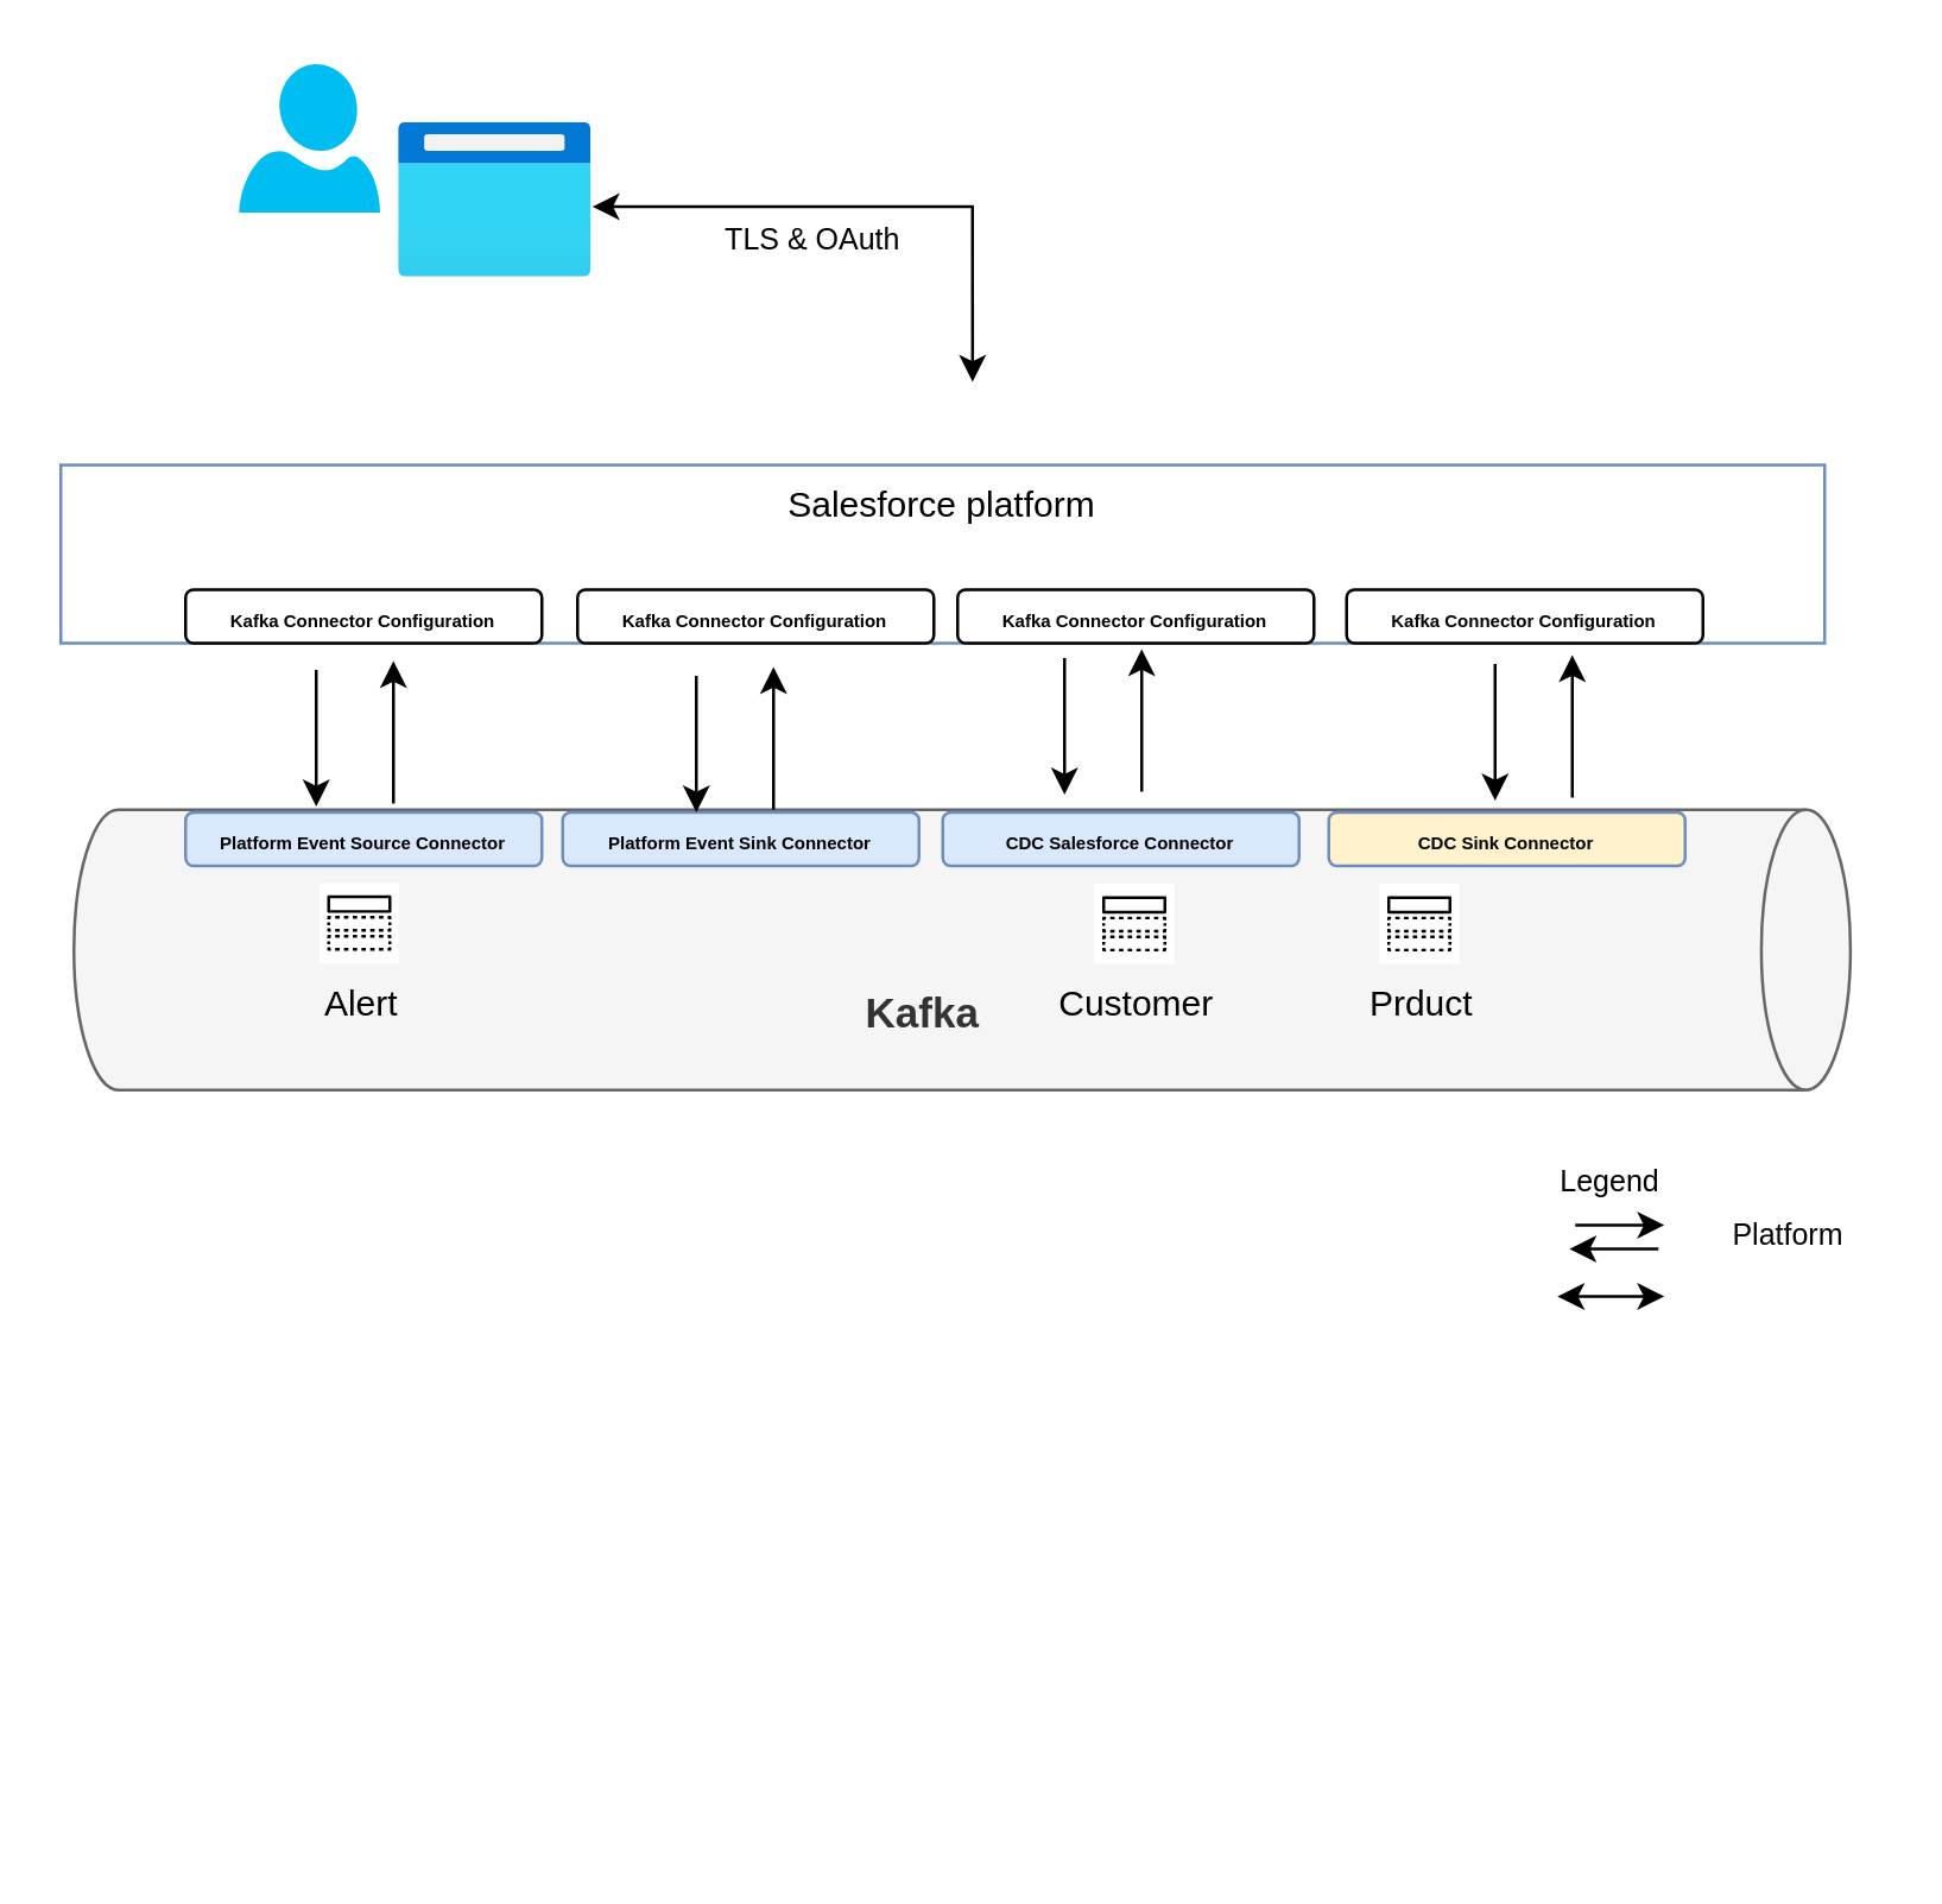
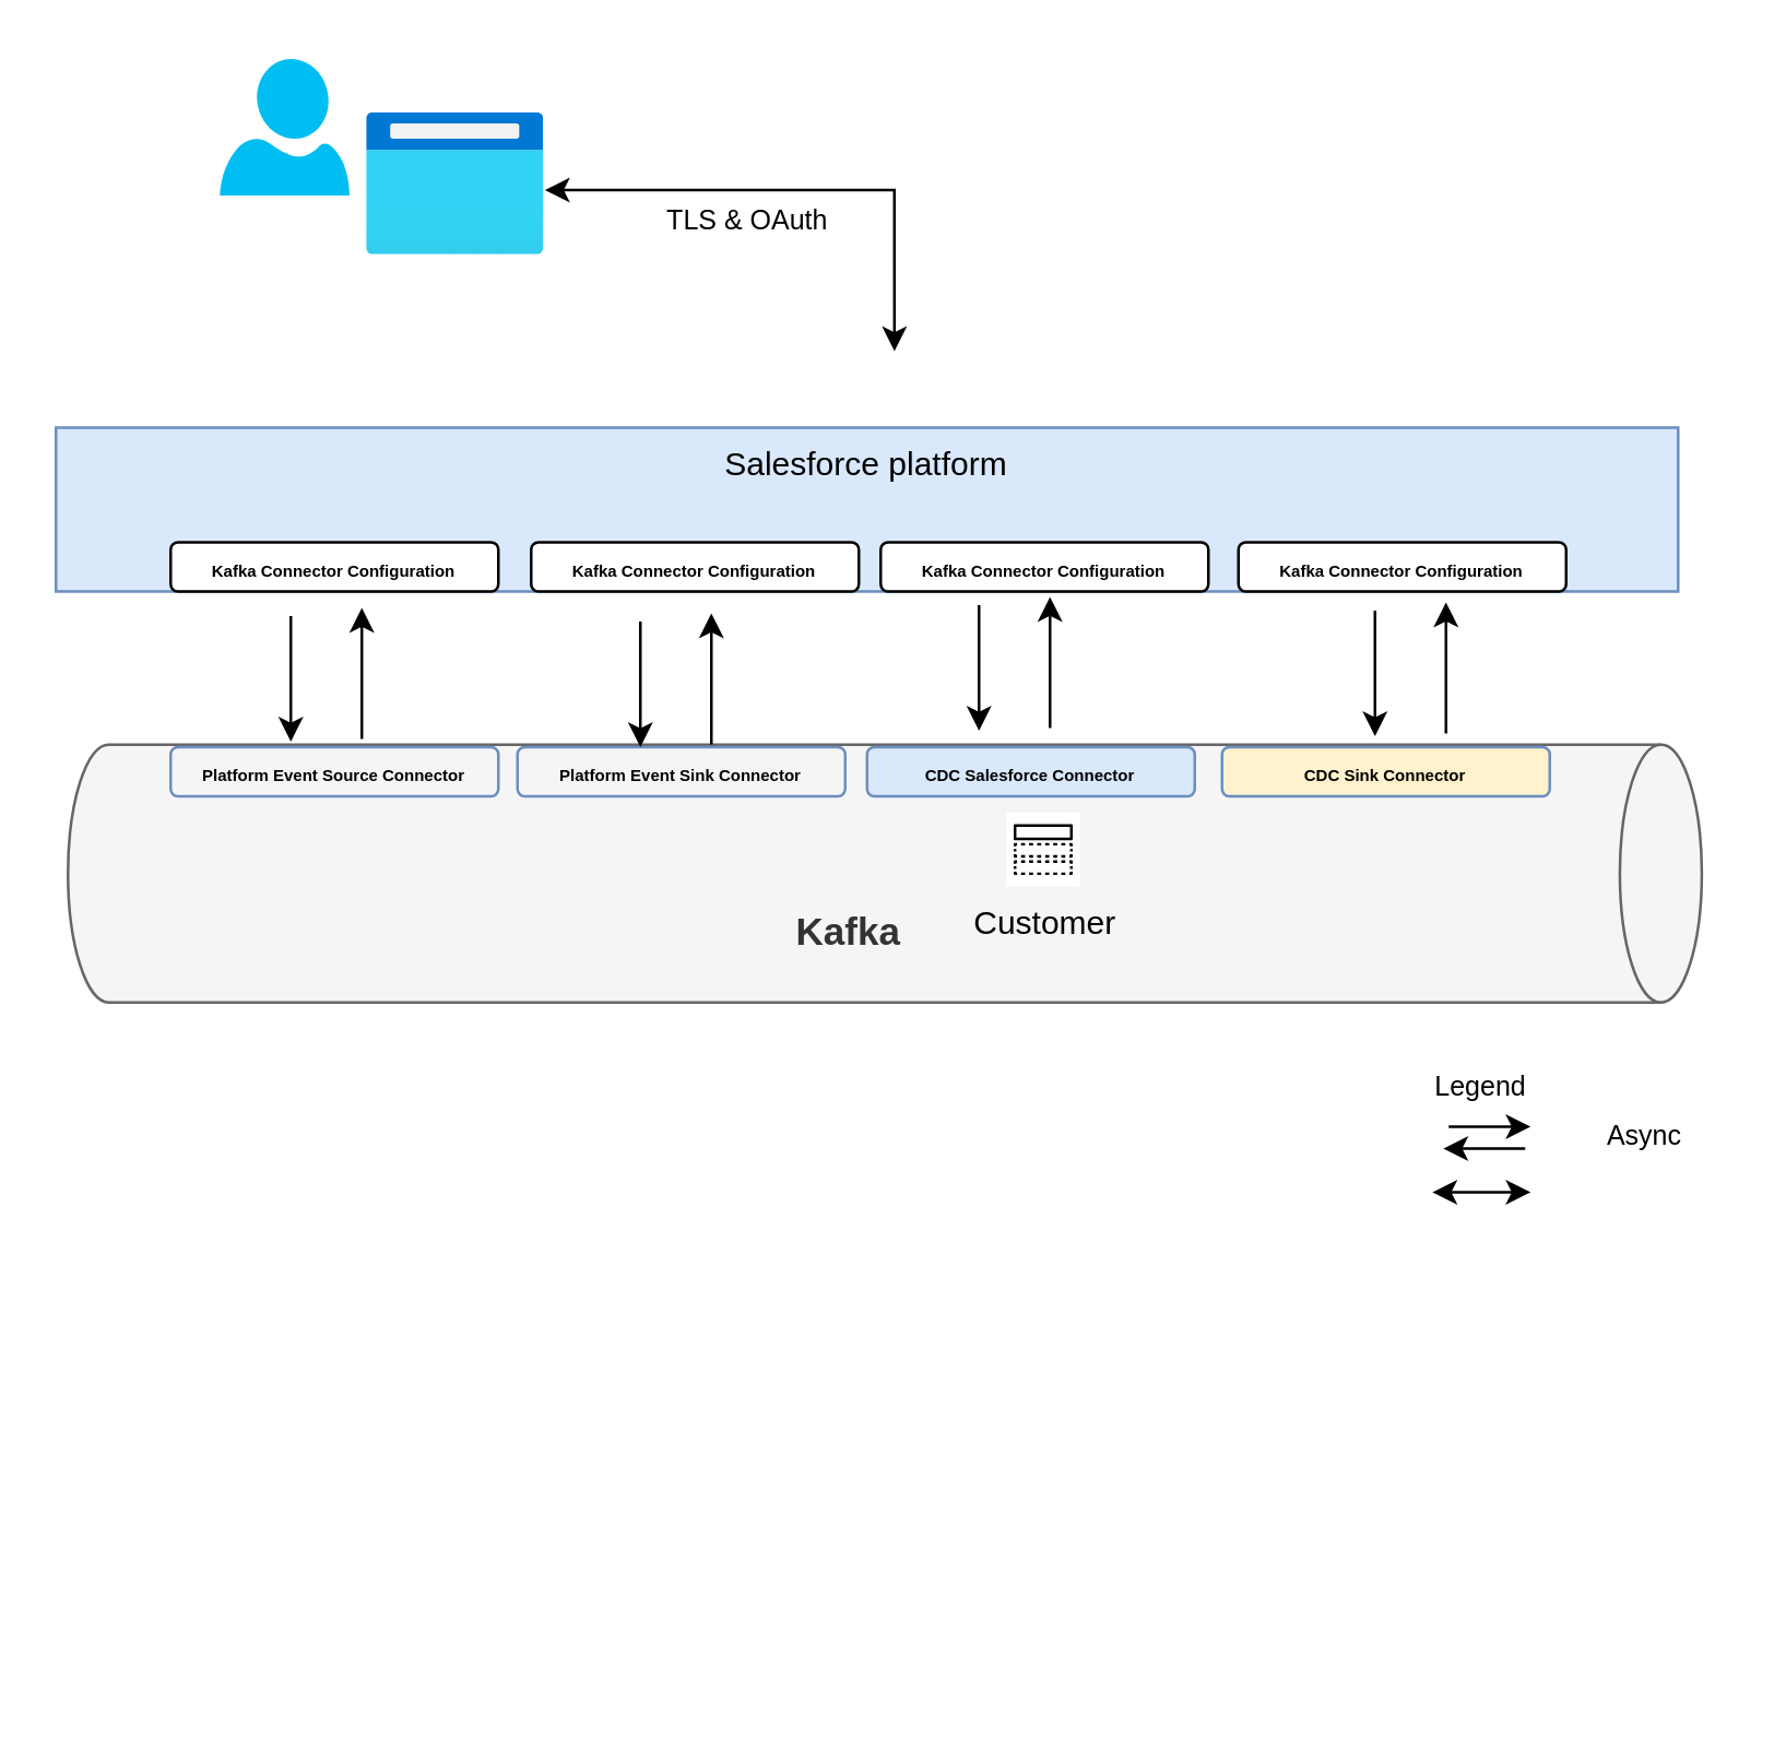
- <mxCell id="17" value="Salesforce platform" style="rounded=0;whiteSpace=wrap;html=1;fillColor=#ffffff;strokeColor=#6c8ebf;verticalAlign=top;" parent="1" vertex="1"><mxGeometry x="20" y="156" width="594" height="60" as="geometry" /></mxCell>
+ <mxCell id="17" value="Salesforce platform" style="rounded=0;whiteSpace=wrap;html=1;fillColor=#dae8fc;strokeColor=#6c8ebf;verticalAlign=top;" parent="1" vertex="1"><mxGeometry x="20" y="156" width="594" height="60" as="geometry" /></mxCell>
- <mxCell id="18" value="&lt;div style=&quot;font-size: 11px;&quot;&gt;&lt;font style=&quot;font-size: 6px;&quot;&gt;&lt;b&gt;Platform Event Source Connector&lt;/b&gt;&lt;br&gt;&lt;/font&gt;&lt;/div&gt;" style="rounded=1;whiteSpace=wrap;html=1;fillColor=#dae8fc;strokeColor=#6c8ebf;" parent="1" vertex="1"><mxGeometry x="62" y="273" width="120" height="18" as="geometry" /></mxCell>
+ <mxCell id="18" value="&lt;div style=&quot;font-size: 11px;&quot;&gt;&lt;font style=&quot;font-size: 6px;&quot;&gt;&lt;b&gt;Platform Event Source Connector&lt;/b&gt;&lt;br&gt;&lt;/font&gt;&lt;/div&gt;" style="rounded=1;whiteSpace=wrap;html=1;fillColor=#f5f5f5;strokeColor=#6c8ebf;" parent="1" vertex="1"><mxGeometry x="62" y="273" width="120" height="18" as="geometry" /></mxCell>
- <mxCell id="19" value="&lt;div style=&quot;font-size: 11px;&quot;&gt;&lt;font style=&quot;font-size: 6px;&quot;&gt;&lt;b&gt;Platform Event Sink Connector&lt;/b&gt;&lt;br&gt;&lt;/font&gt;&lt;/div&gt;" style="rounded=1;whiteSpace=wrap;html=1;fillColor=#dae8fc;strokeColor=#6c8ebf;" parent="1" vertex="1"><mxGeometry x="189" y="273" width="120" height="18" as="geometry" /></mxCell>
+ <mxCell id="19" value="&lt;div style=&quot;font-size: 11px;&quot;&gt;&lt;font style=&quot;font-size: 6px;&quot;&gt;&lt;b&gt;Platform Event Sink Connector&lt;/b&gt;&lt;br&gt;&lt;/font&gt;&lt;/div&gt;" style="rounded=1;whiteSpace=wrap;html=1;fillColor=#f5f5f5;strokeColor=#6c8ebf;" parent="1" vertex="1"><mxGeometry x="189" y="273" width="120" height="18" as="geometry" /></mxCell>
- <mxCell id="9" value="Alert" style="sketch=0;outlineConnect=0;dashed=0;verticalLabelPosition=bottom;verticalAlign=top;align=center;html=1;fontSize=12;fontStyle=0;aspect=fixed;shape=mxgraph.aws4.resourceIcon;resIcon=mxgraph.aws4.topic;" parent="1" vertex="1"><mxGeometry x="107" y="296.77" width="27" height="27" as="geometry" /></mxCell>
- <mxCell id="8" value="Prduct" style="sketch=0;outlineConnect=0;dashed=0;verticalLabelPosition=bottom;verticalAlign=top;align=center;html=1;fontSize=12;fontStyle=0;aspect=fixed;shape=mxgraph.aws4.resourceIcon;resIcon=mxgraph.aws4.topic;" parent="1" vertex="1"><mxGeometry x="464" y="297" width="27" height="27" as="geometry" /></mxCell>
- <mxCell id="15" value="Platform" style="text;html=1;strokeColor=none;fillColor=none;align=center;verticalAlign=middle;whiteSpace=wrap;rounded=0;fontSize=10;" parent="1" vertex="1"><mxGeometry x="572" y="406" width="60" height="18" as="geometry" /></mxCell>
+ <mxCell id="15" value="Async" style="text;html=1;strokeColor=none;fillColor=none;align=center;verticalAlign=middle;whiteSpace=wrap;rounded=0;fontSize=10;" parent="1" vertex="1"><mxGeometry x="572" y="406" width="60" height="18" as="geometry" /></mxCell>
